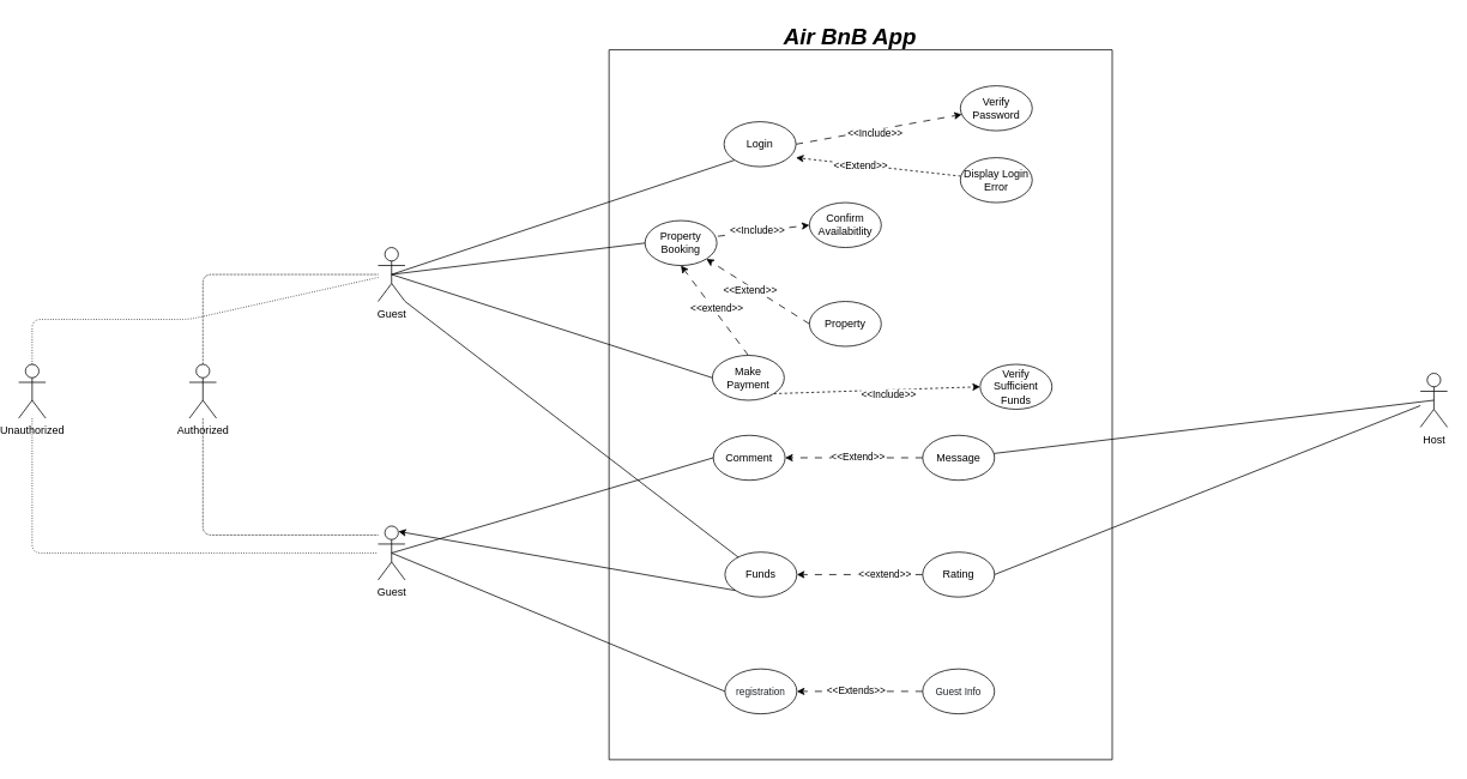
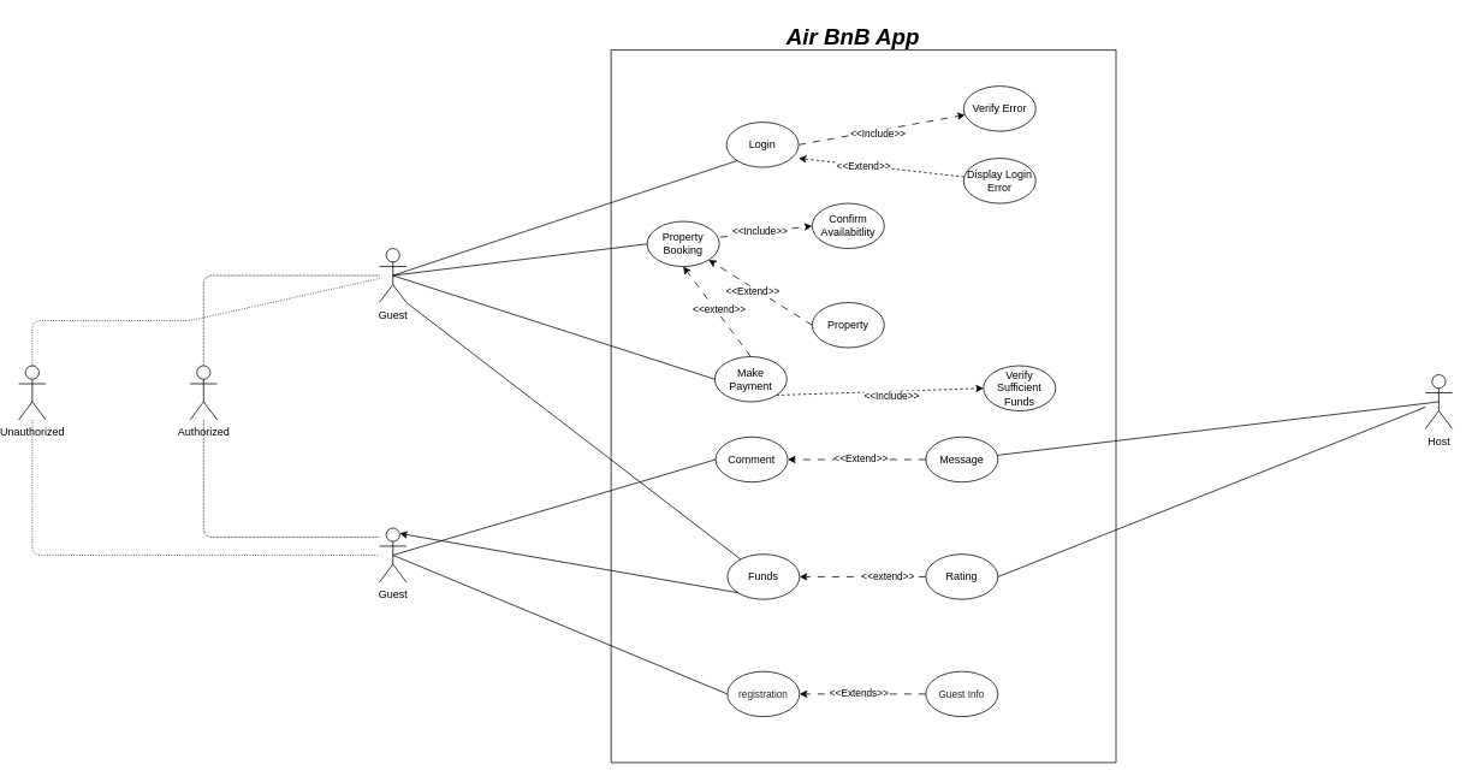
- <mxCell id="18" value="Verify Password" style="ellipse;whiteSpace=wrap;html=1;" vertex="1" parent="2"><mxGeometry x="391" y="40" width="80" height="50" as="geometry" /></mxCell>
+ <mxCell id="18" value="Verify Error" style="ellipse;whiteSpace=wrap;html=1;" vertex="1" parent="2"><mxGeometry x="391" y="40" width="80" height="50" as="geometry" /></mxCell>
